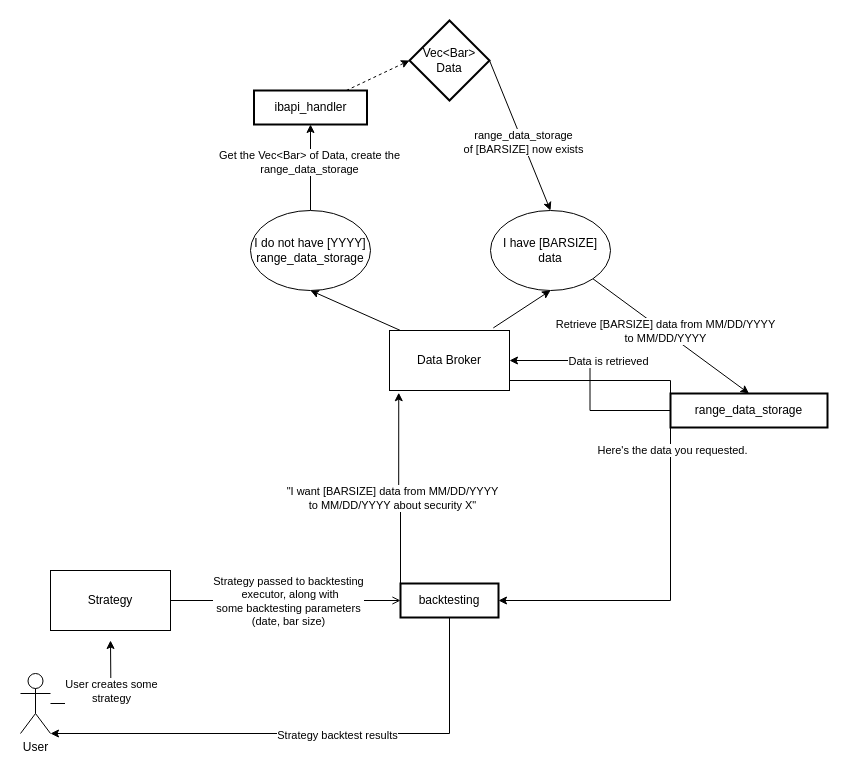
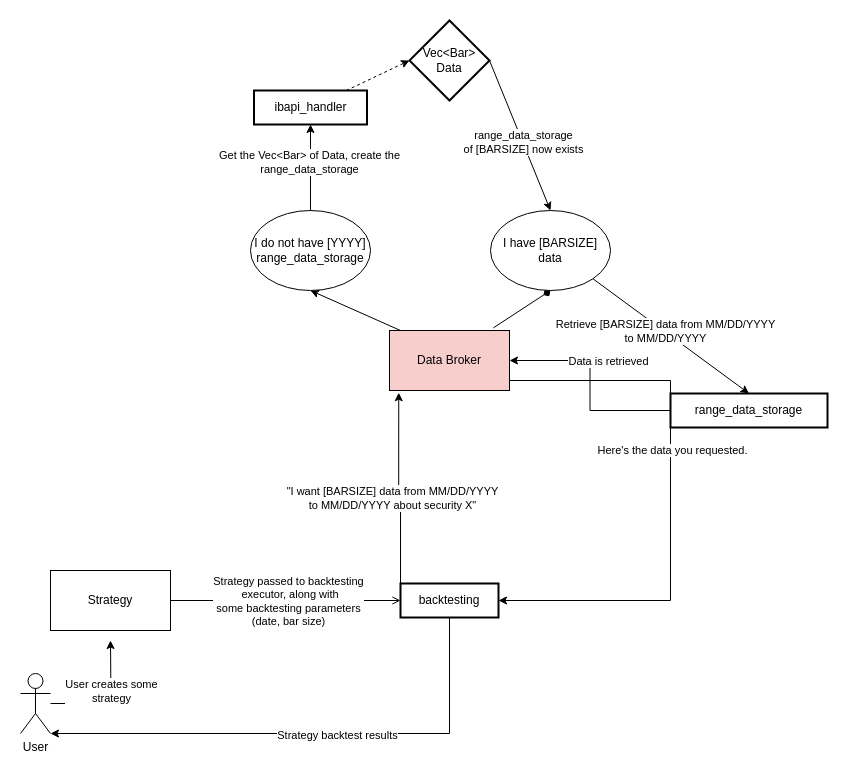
- <mxCell id="26" value="" style="endArrow=classic;html=1;rounded=0;exitX=0.865;exitY=-0.043;exitDx=0;exitDy=0;exitPerimeter=0;entryX=0.5;entryY=1;entryDx=0;entryDy=0;" edge="1" parent="1" source="21" target="29"><mxGeometry width="50" height="50" relative="1" as="geometry"><mxPoint x="479" y="320" as="sourcePoint" /><mxPoint x="550" y="280" as="targetPoint" /></mxGeometry></mxCell>
+ <mxCell id="26" value="" style="endArrow=diamond;html=1;rounded=0;exitX=0.865;exitY=-0.043;exitDx=0;exitDy=0;exitPerimeter=0;entryX=0.5;entryY=1;entryDx=0;entryDy=0;" edge="1" parent="1" source="21" target="29"><mxGeometry width="50" height="50" relative="1" as="geometry"><mxPoint x="479" y="320" as="sourcePoint" /><mxPoint x="550" y="280" as="targetPoint" /></mxGeometry></mxCell>
- <mxCell id="21" value="&lt;div&gt;Data Broker&lt;/div&gt;" style="rounded=0;whiteSpace=wrap;html=1;" vertex="1" parent="1"><mxGeometry x="389" y="330" width="120" height="60" as="geometry" /></mxCell>
+ <mxCell id="21" value="&lt;div&gt;Data Broker&lt;/div&gt;" style="rounded=0;whiteSpace=wrap;html=1;fillColor=#f8cecc;" vertex="1" parent="1"><mxGeometry x="389" y="330" width="120" height="60" as="geometry" /></mxCell>
